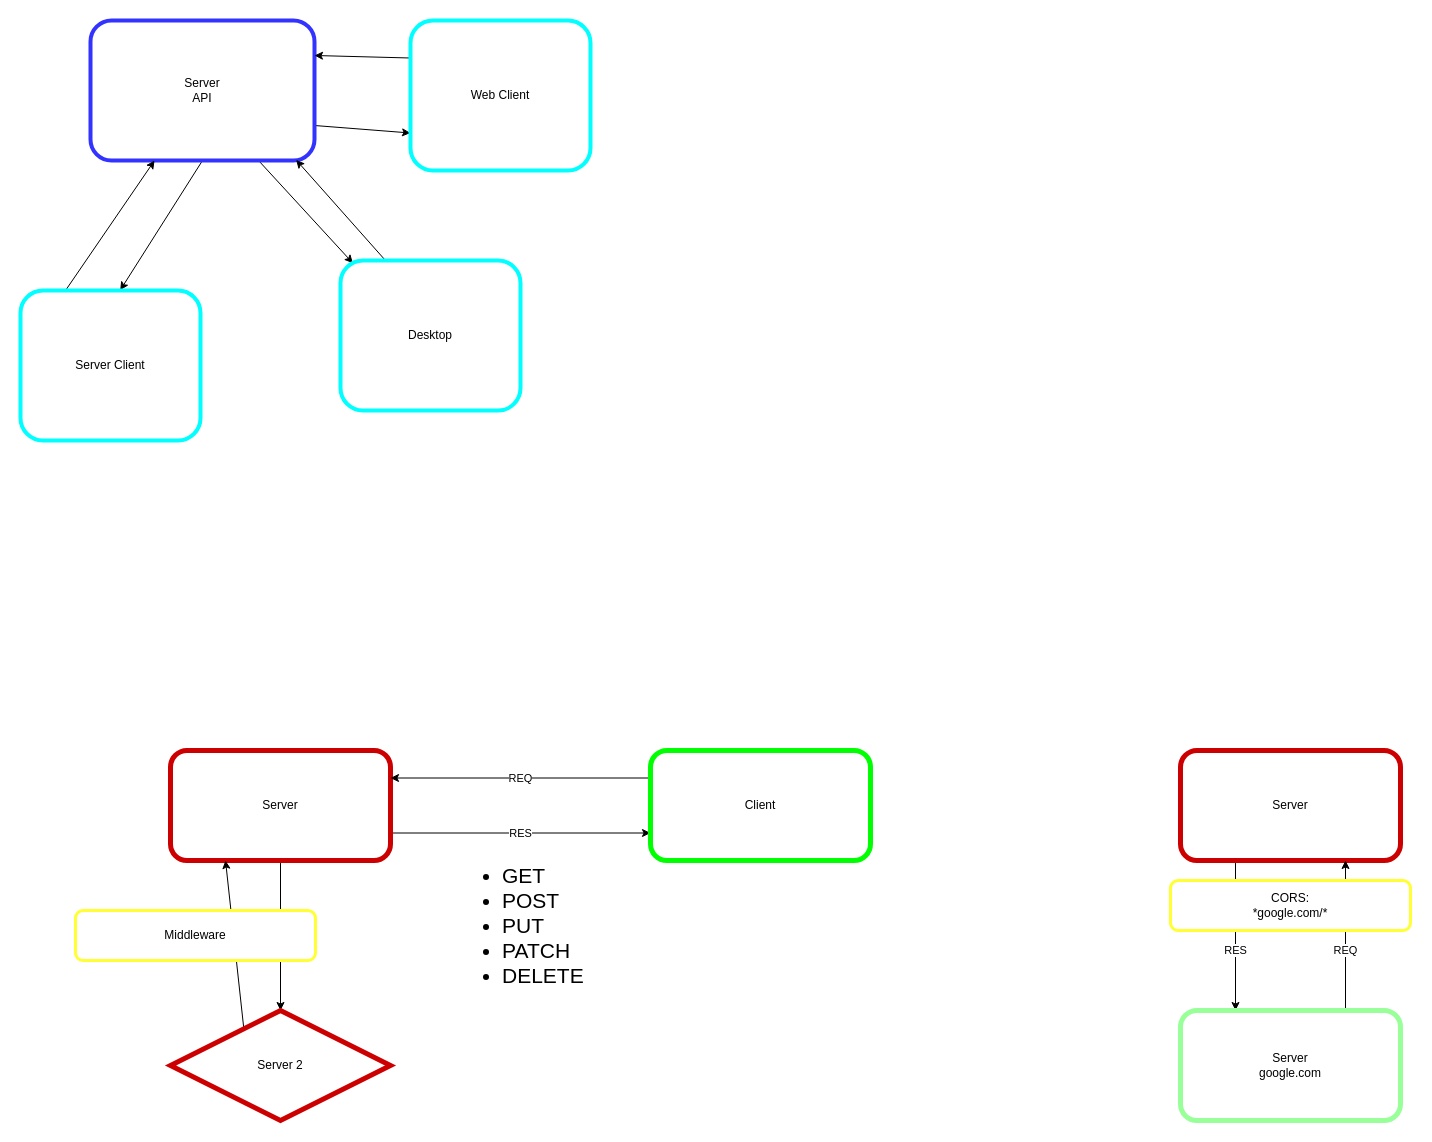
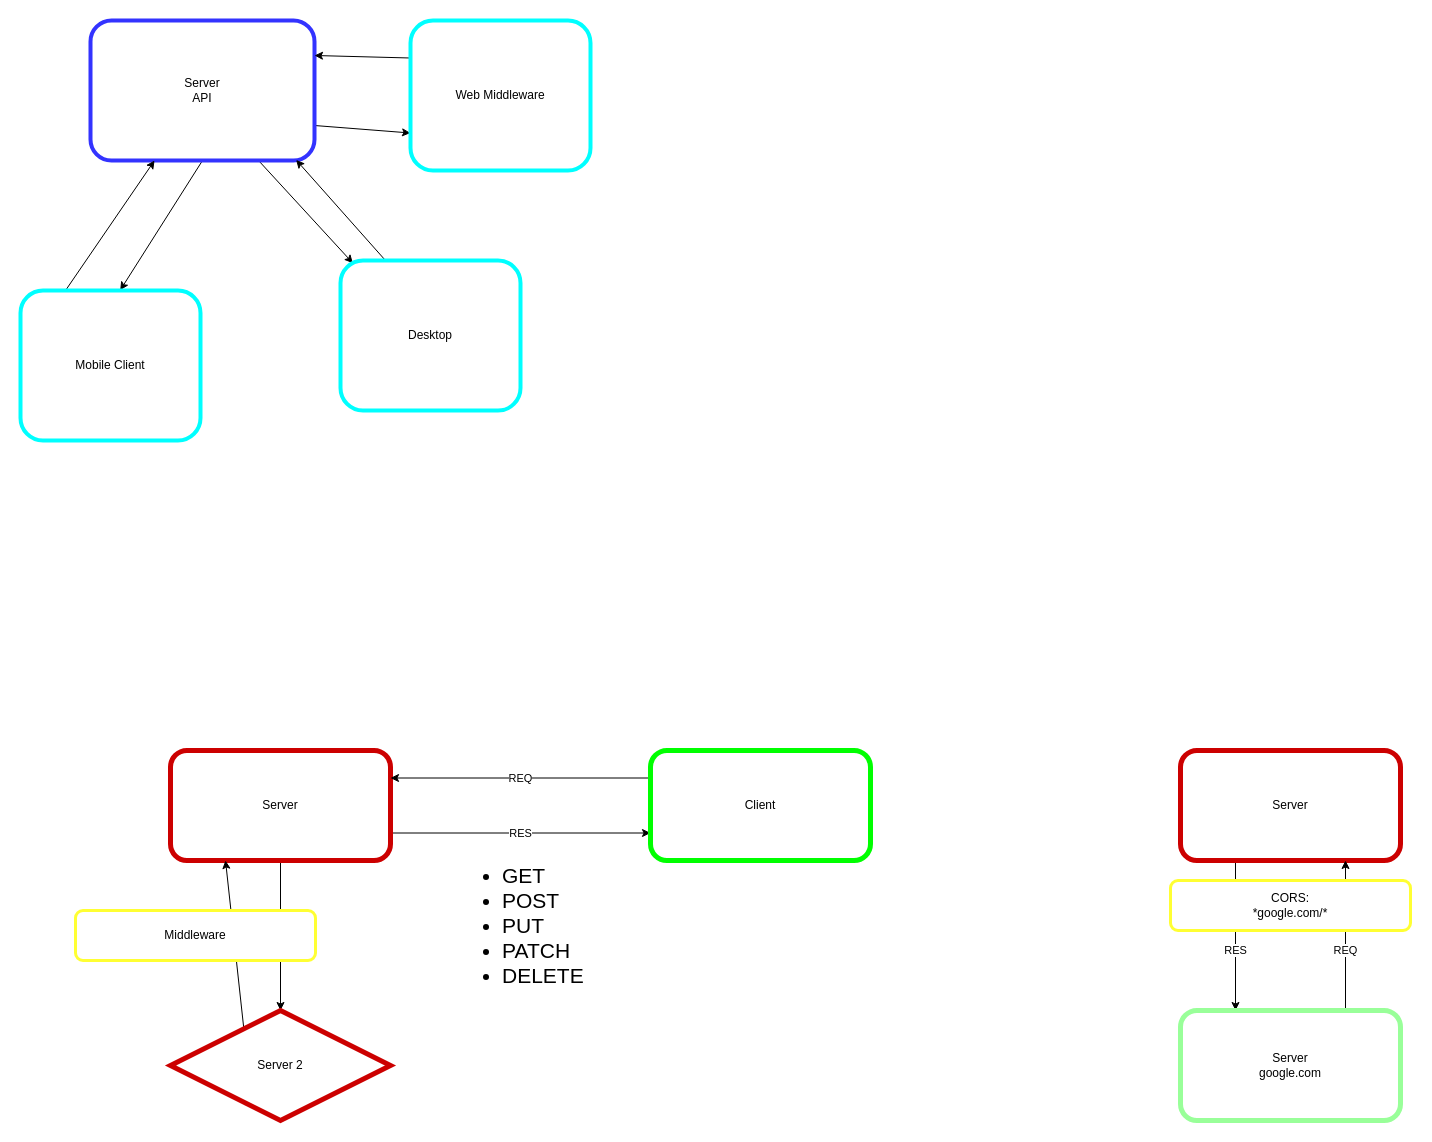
- <mxCell id="8" value="Web Client" style="rounded=1;whiteSpace=wrap;html=1;strokeColor=#00FFFF;strokeWidth=4;" parent="1" vertex="1"><mxGeometry x="410" y="20" width="180" height="150" as="geometry" /></mxCell>
+ <mxCell id="8" value="Web Middleware" style="rounded=1;whiteSpace=wrap;html=1;strokeColor=#00FFFF;strokeWidth=4;" parent="1" vertex="1"><mxGeometry x="410" y="20" width="180" height="150" as="geometry" /></mxCell>
- <mxCell id="12" value="Server Client" style="rounded=1;whiteSpace=wrap;html=1;strokeColor=#00FFFF;strokeWidth=4;" parent="1" vertex="1"><mxGeometry x="20" y="290" width="180" height="150" as="geometry" /></mxCell>
+ <mxCell id="12" value="Mobile Client" style="rounded=1;whiteSpace=wrap;html=1;strokeColor=#00FFFF;strokeWidth=4;" parent="1" vertex="1"><mxGeometry x="20" y="290" width="180" height="150" as="geometry" /></mxCell>
